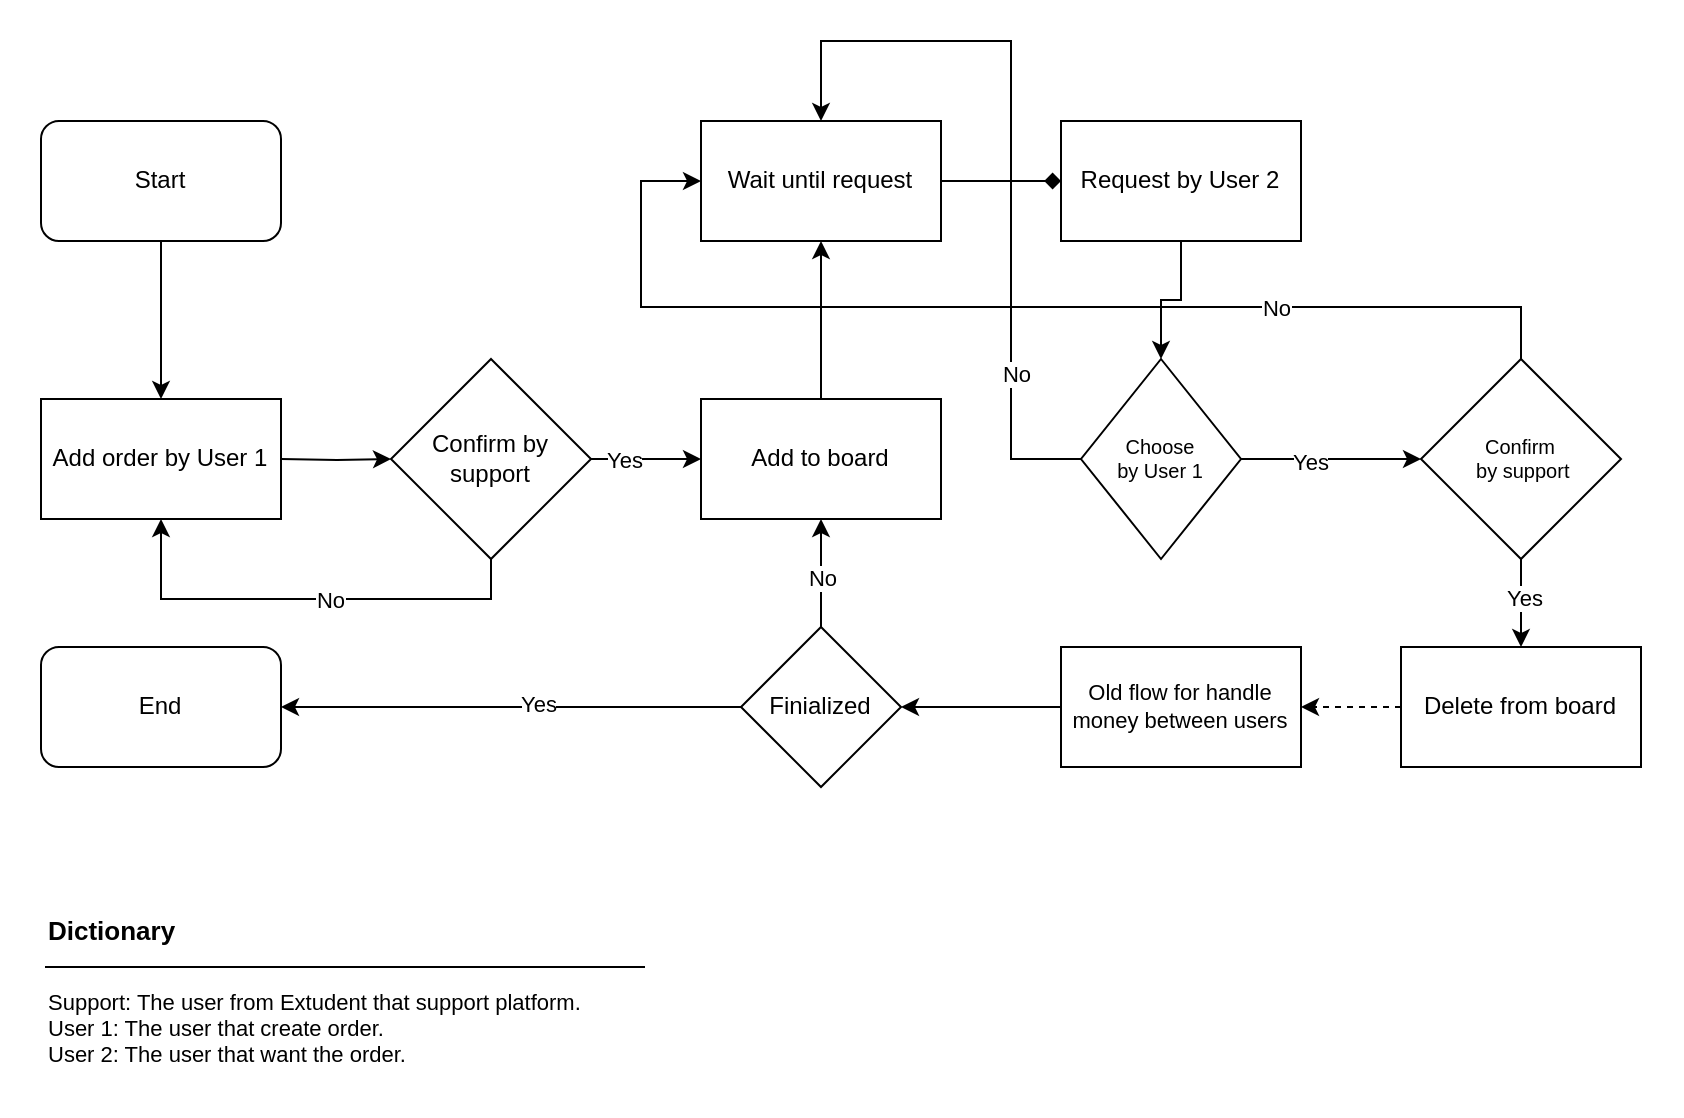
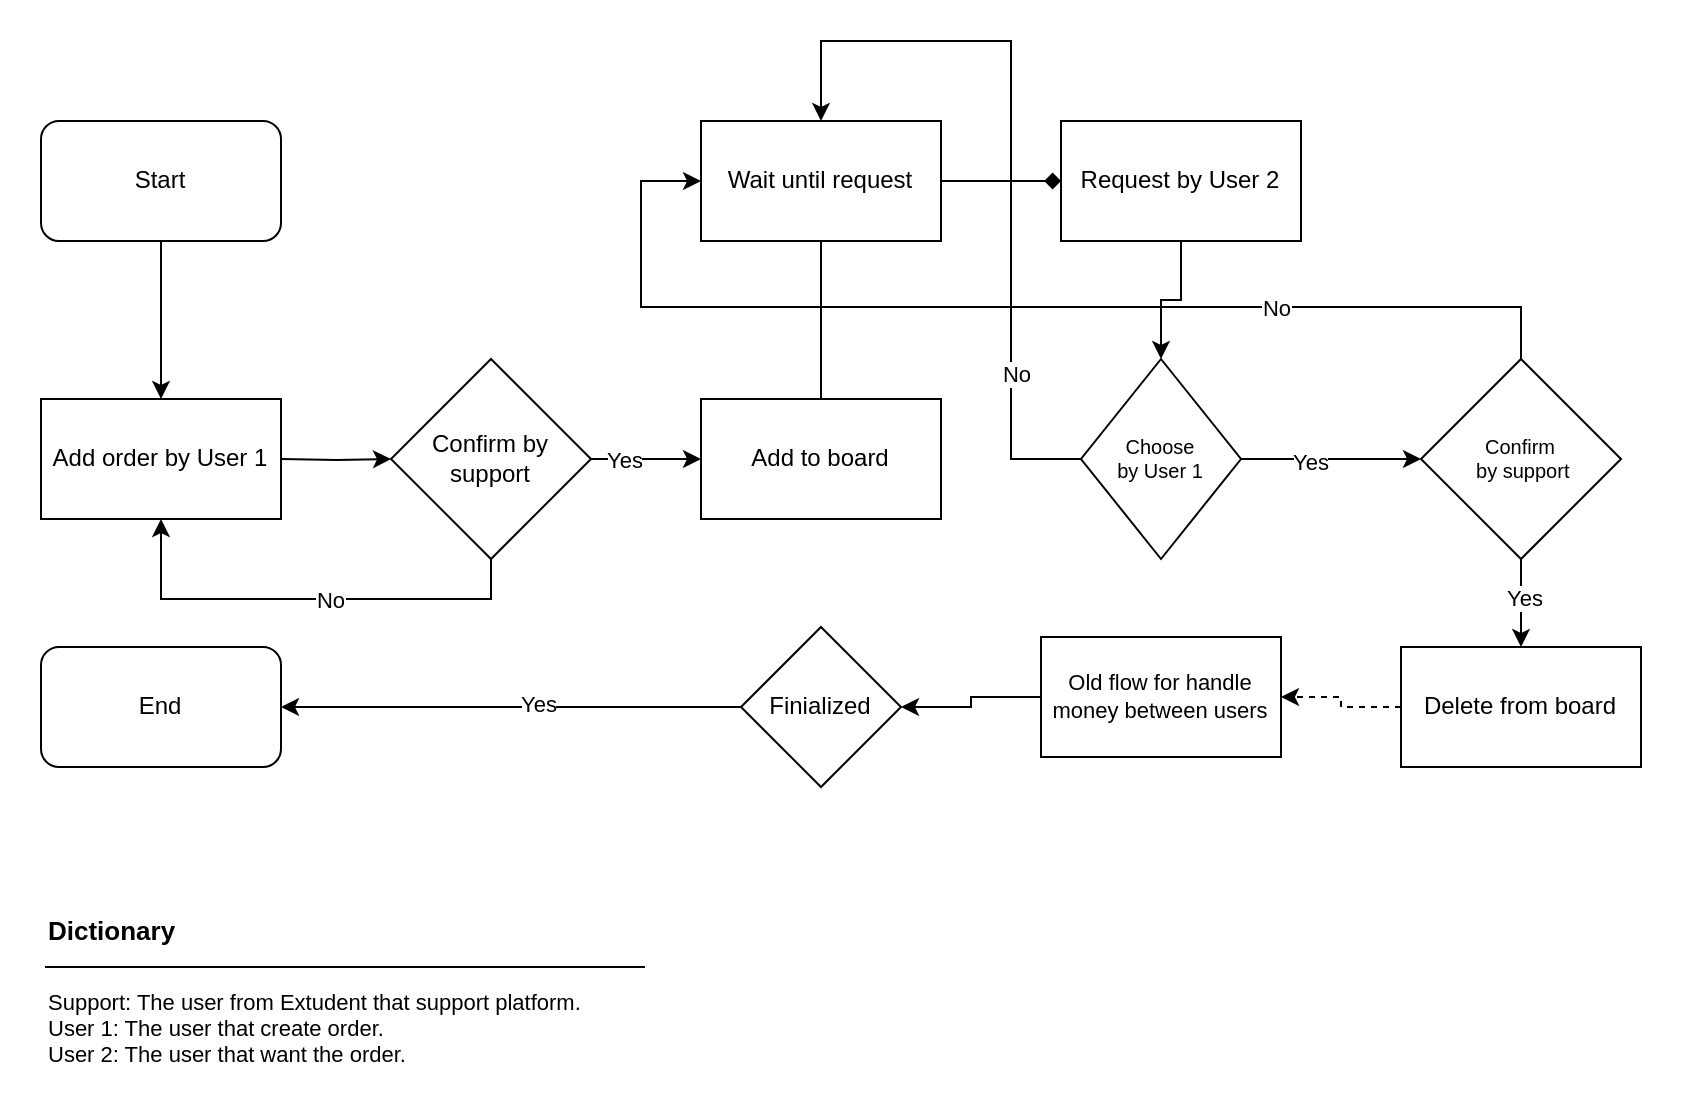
- <mxCell id="12" style="edgeStyle=orthogonalEdgeStyle;rounded=0;orthogonalLoop=1;jettySize=auto;html=1;exitX=0.5;exitY=0;exitDx=0;exitDy=0;" parent="1" source="13" target="27" edge="1"><mxGeometry relative="1" as="geometry" /></mxCell>
+ <mxCell id="12" style="edgeStyle=orthogonalEdgeStyle;rounded=0;orthogonalLoop=1;jettySize=auto;html=1;exitX=0.5;exitY=0;exitDx=0;exitDy=0;endArrow=none;" parent="1" source="13" target="27" edge="1"><mxGeometry relative="1" as="geometry" /></mxCell>
- <mxCell id="32" style="edgeStyle=orthogonalEdgeStyle;rounded=0;orthogonalLoop=1;jettySize=auto;html=1;exitX=0.5;exitY=0;exitDx=0;exitDy=0;entryX=0.5;entryY=1;entryDx=0;entryDy=0;" parent="1" source="36" target="13" edge="1"><mxGeometry relative="1" as="geometry" /></mxCell>
- <mxCell id="33" value="No" style="edgeLabel;html=1;align=center;verticalAlign=middle;resizable=0;points=[];" parent="32" vertex="1" connectable="0"><mxGeometry x="-0.056" relative="1" as="geometry"><mxPoint as="offset" /></mxGeometry></mxCell>
- <mxCell id="31" value="Old flow for handle money between users" style="rounded=0;whiteSpace=wrap;html=1;fontSize=11;" parent="1" vertex="1"><mxGeometry x="530" y="323" width="120" height="60" as="geometry" /></mxCell>
+ <mxCell id="31" value="Old flow for handle money between users" style="rounded=0;whiteSpace=wrap;html=1;fontSize=11;" parent="1" vertex="1"><mxGeometry x="520" y="318" width="120" height="60" as="geometry" /></mxCell>
